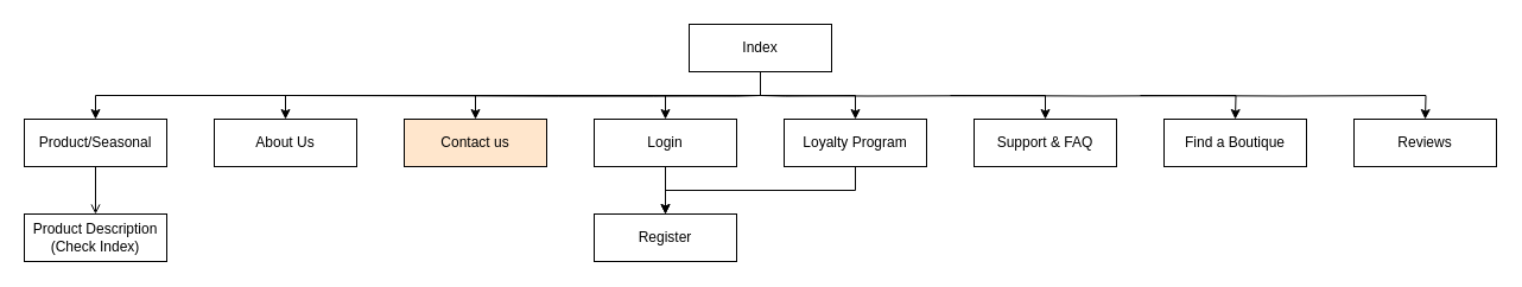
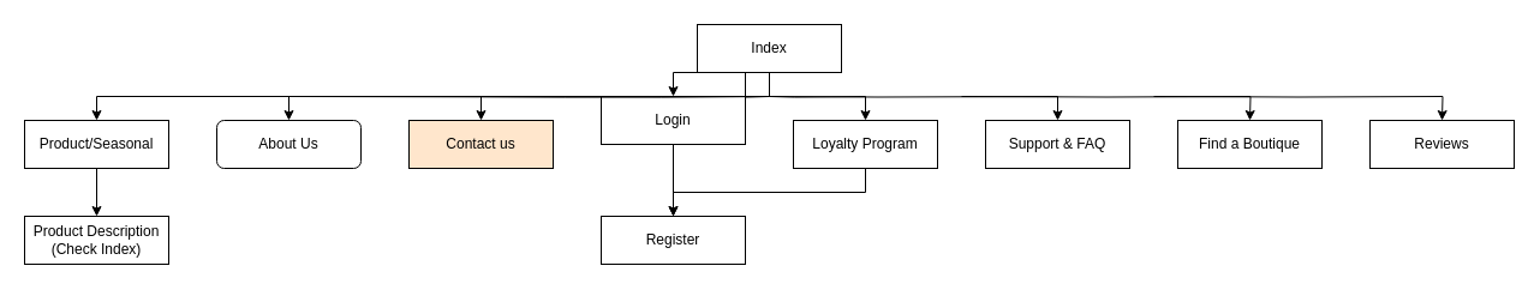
- <mxCell id="3" value="About Us" style="rounded=0;whiteSpace=wrap;html=1;" vertex="1" parent="1"><mxGeometry x="180" y="100" width="120" height="40" as="geometry" /></mxCell>
+ <mxCell id="3" value="About Us" style="whiteSpace=wrap;html=1;rounded=1;" vertex="1" parent="1"><mxGeometry x="180" y="100" width="120" height="40" as="geometry" /></mxCell>
- <mxCell id="5" value="Login" style="rounded=0;whiteSpace=wrap;html=1;" vertex="1" parent="1"><mxGeometry x="500" y="100" width="120" height="40" as="geometry" /></mxCell>
+ <mxCell id="5" value="Login" style="rounded=0;whiteSpace=wrap;html=1;" vertex="1" parent="1"><mxGeometry x="500" y="80" width="120" height="40" as="geometry" /></mxCell>
- <mxCell id="7" style="edgeStyle=orthogonalEdgeStyle;rounded=0;orthogonalLoop=1;jettySize=auto;html=1;entryX=0.5;entryY=0;entryDx=0;entryDy=0;endArrow=open;" edge="1" parent="1" source="8" target="13"><mxGeometry relative="1" as="geometry" /></mxCell>
+ <mxCell id="7" style="edgeStyle=orthogonalEdgeStyle;rounded=0;orthogonalLoop=1;jettySize=auto;html=1;entryX=0.5;entryY=0;entryDx=0;entryDy=0;" edge="1" parent="1" source="8" target="13"><mxGeometry relative="1" as="geometry" /></mxCell>
